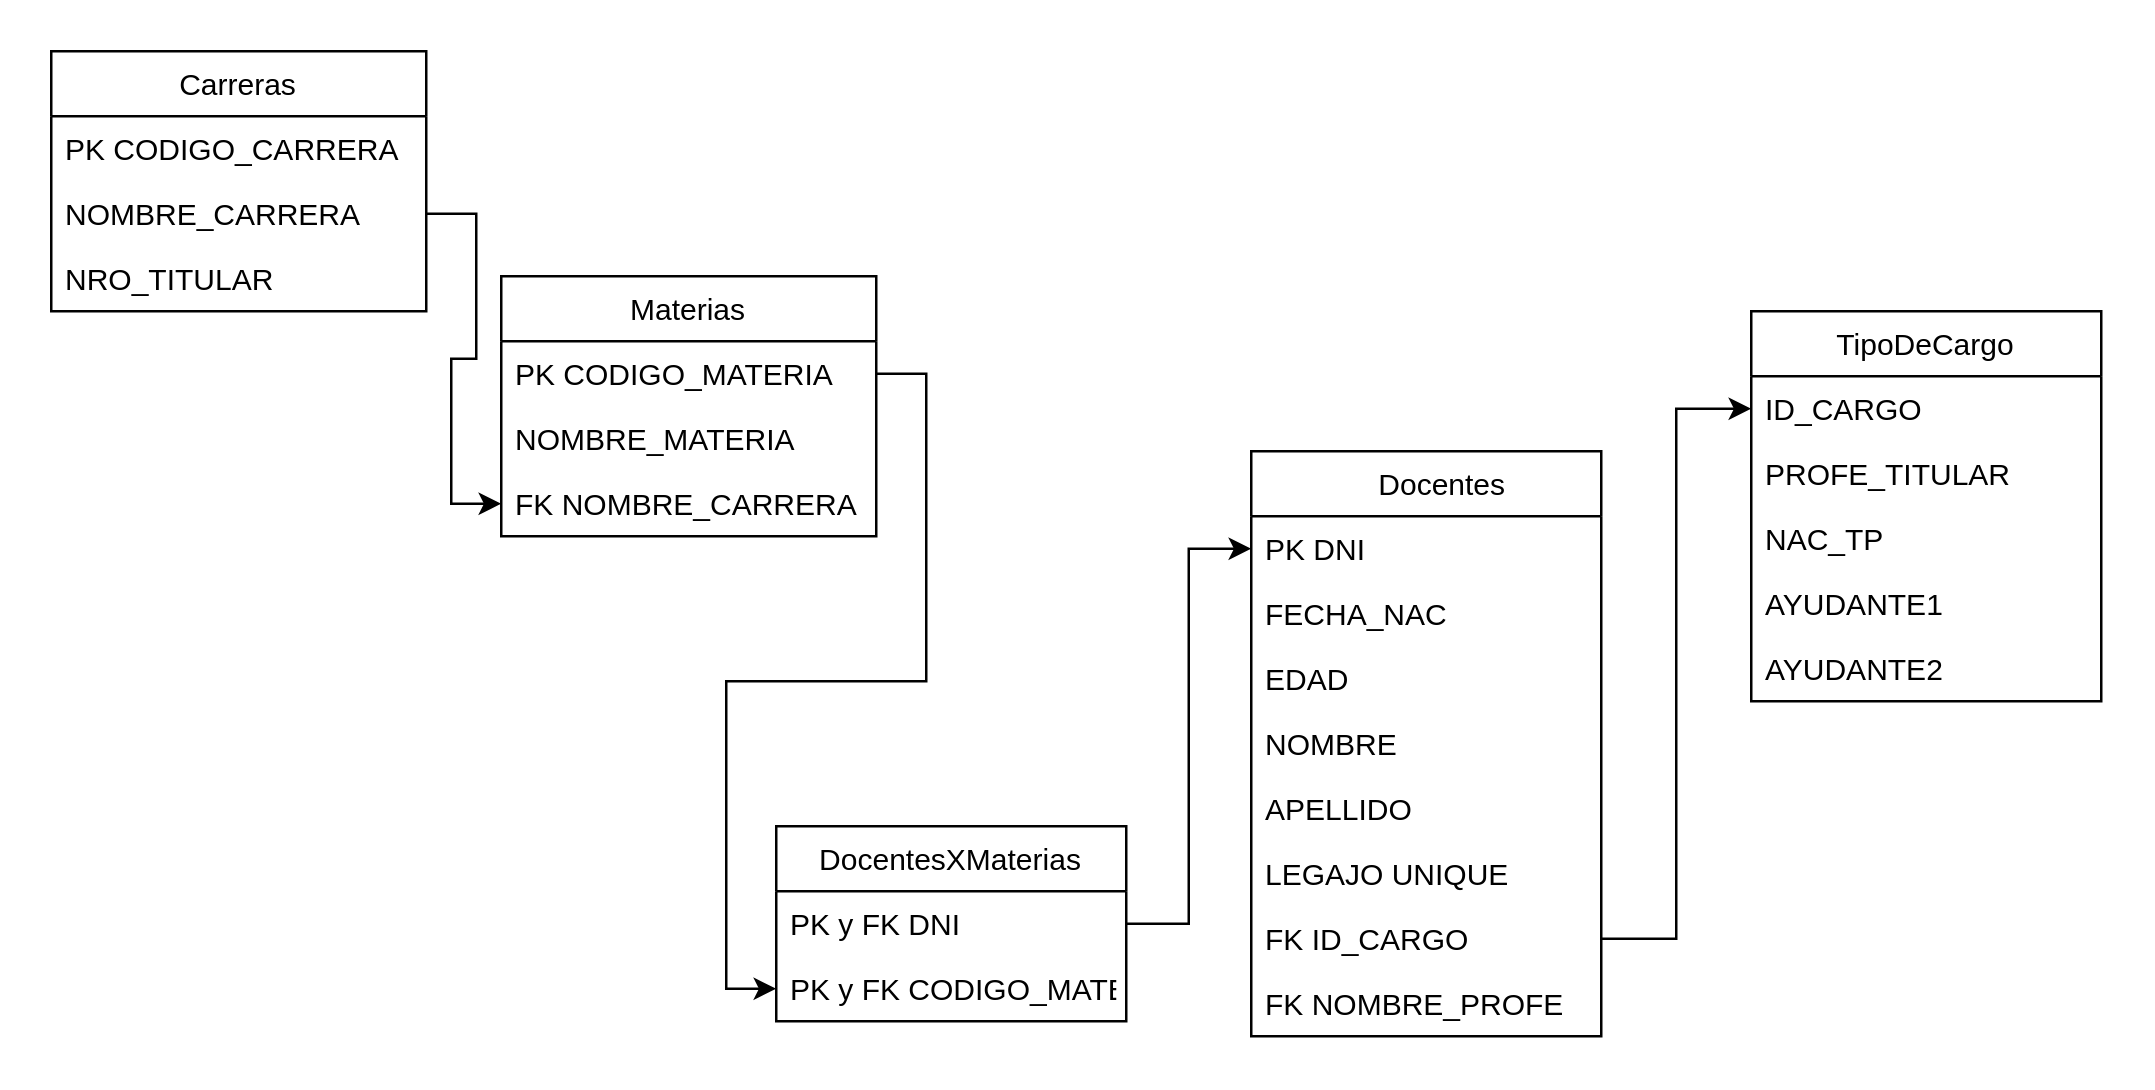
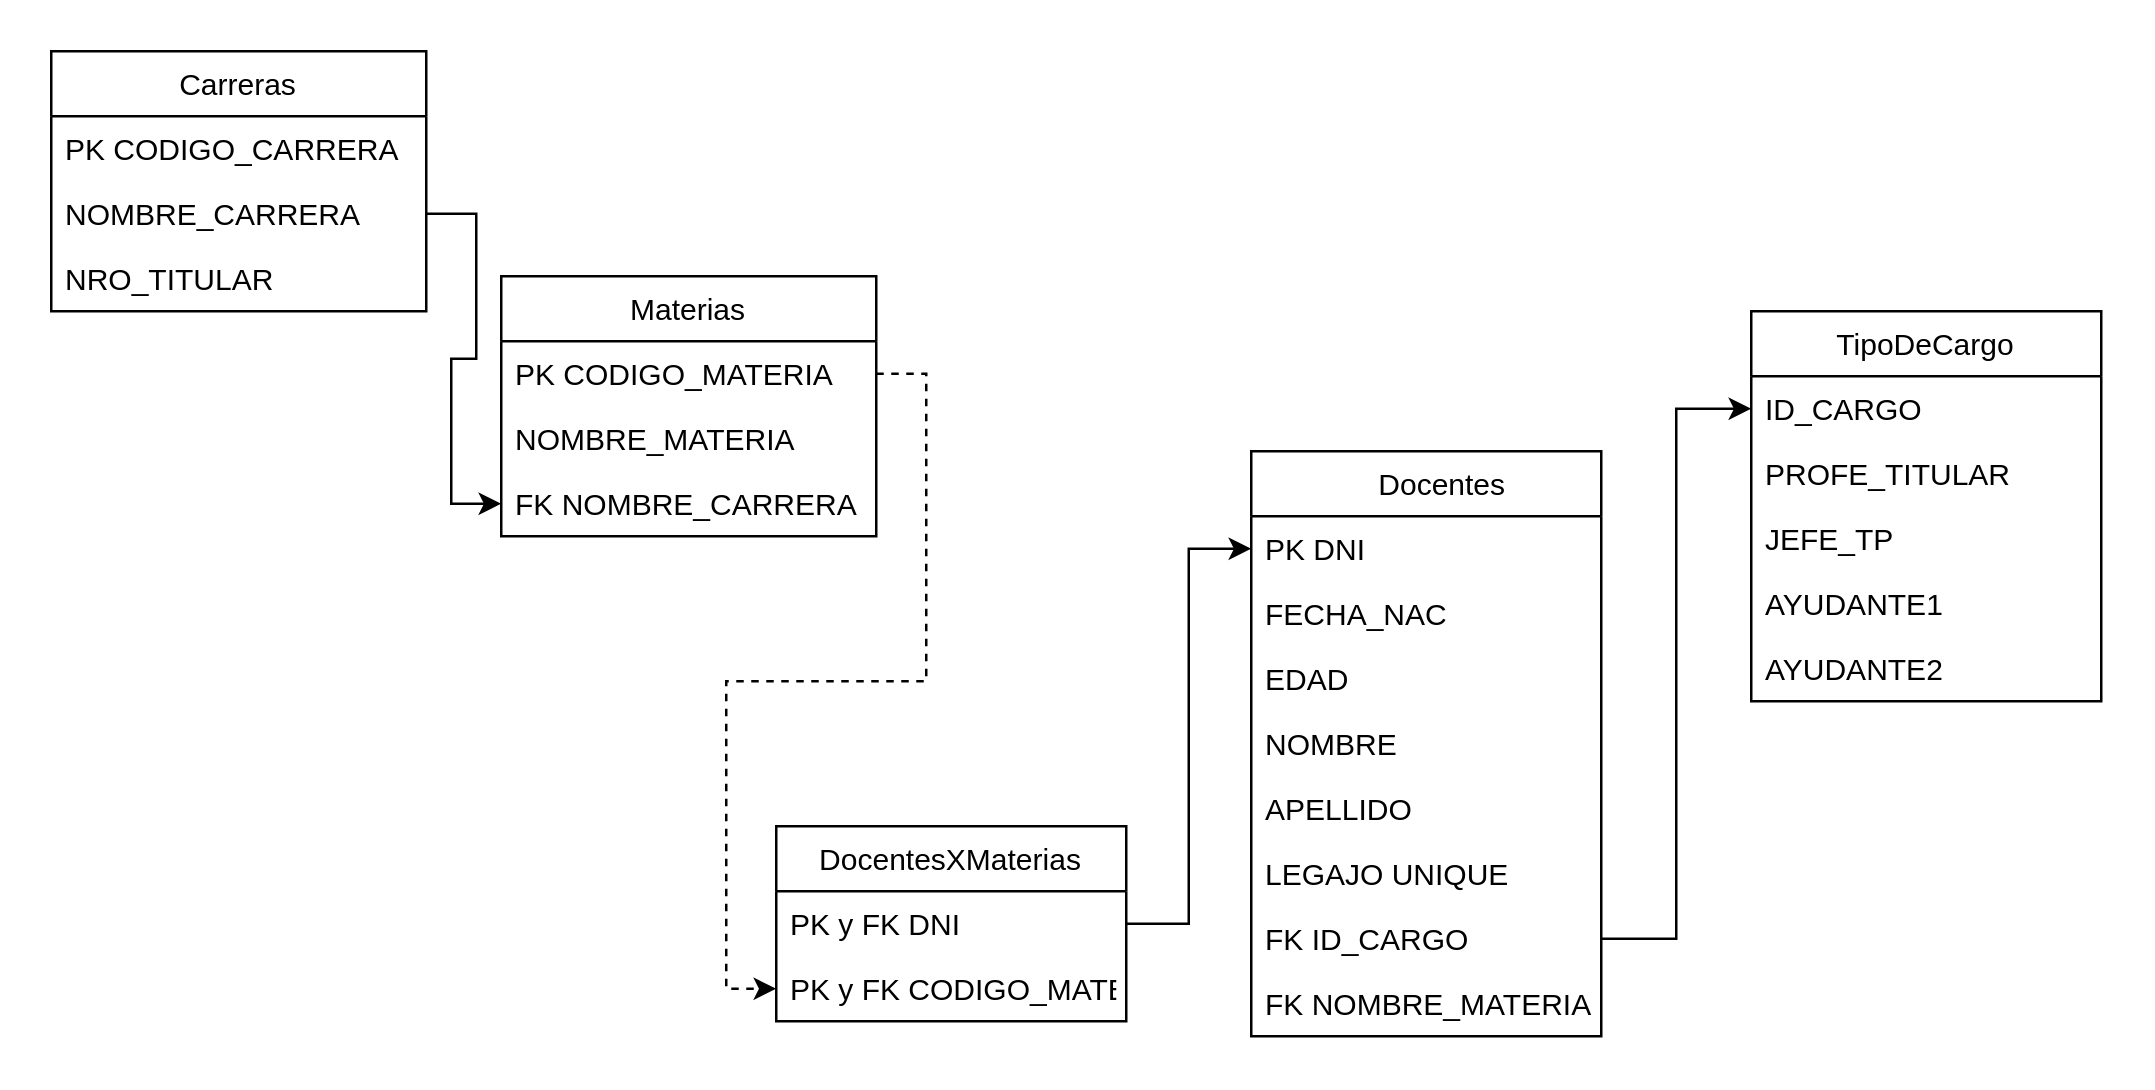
- <mxCell id="27" value="NAC_TP" style="text;strokeColor=none;fillColor=none;align=left;verticalAlign=top;spacingLeft=4;spacingRight=4;overflow=hidden;rotatable=0;points=[[0,0.5],[1,0.5]];portConstraint=eastwest;" parent="24" vertex="1"><mxGeometry y="78" width="140" height="26" as="geometry" /></mxCell>
+ <mxCell id="27" value="JEFE_TP" style="text;strokeColor=none;fillColor=none;align=left;verticalAlign=top;spacingLeft=4;spacingRight=4;overflow=hidden;rotatable=0;points=[[0,0.5],[1,0.5]];portConstraint=eastwest;" parent="24" vertex="1"><mxGeometry y="78" width="140" height="26" as="geometry" /></mxCell>
- <mxCell id="30" style="edgeStyle=orthogonalEdgeStyle;rounded=0;orthogonalLoop=1;jettySize=auto;html=1;" parent="1" source="7" target="12" edge="1"><mxGeometry relative="1" as="geometry" /></mxCell>
+ <mxCell id="30" style="edgeStyle=orthogonalEdgeStyle;rounded=0;orthogonalLoop=1;jettySize=auto;html=1;dashed=1;" parent="1" source="7" target="12" edge="1"><mxGeometry relative="1" as="geometry" /></mxCell>
- <mxCell id="21" value="FK NOMBRE_PROFE" style="text;strokeColor=none;fillColor=none;align=left;verticalAlign=top;spacingLeft=4;spacingRight=4;overflow=hidden;rotatable=0;points=[[0,0.5],[1,0.5]];portConstraint=eastwest;" parent="13" vertex="1"><mxGeometry y="208" width="140" height="26" as="geometry" /></mxCell>
+ <mxCell id="21" value="FK NOMBRE_MATERIA" style="text;strokeColor=none;fillColor=none;align=left;verticalAlign=top;spacingLeft=4;spacingRight=4;overflow=hidden;rotatable=0;points=[[0,0.5],[1,0.5]];portConstraint=eastwest;" parent="13" vertex="1"><mxGeometry y="208" width="140" height="26" as="geometry" /></mxCell>
